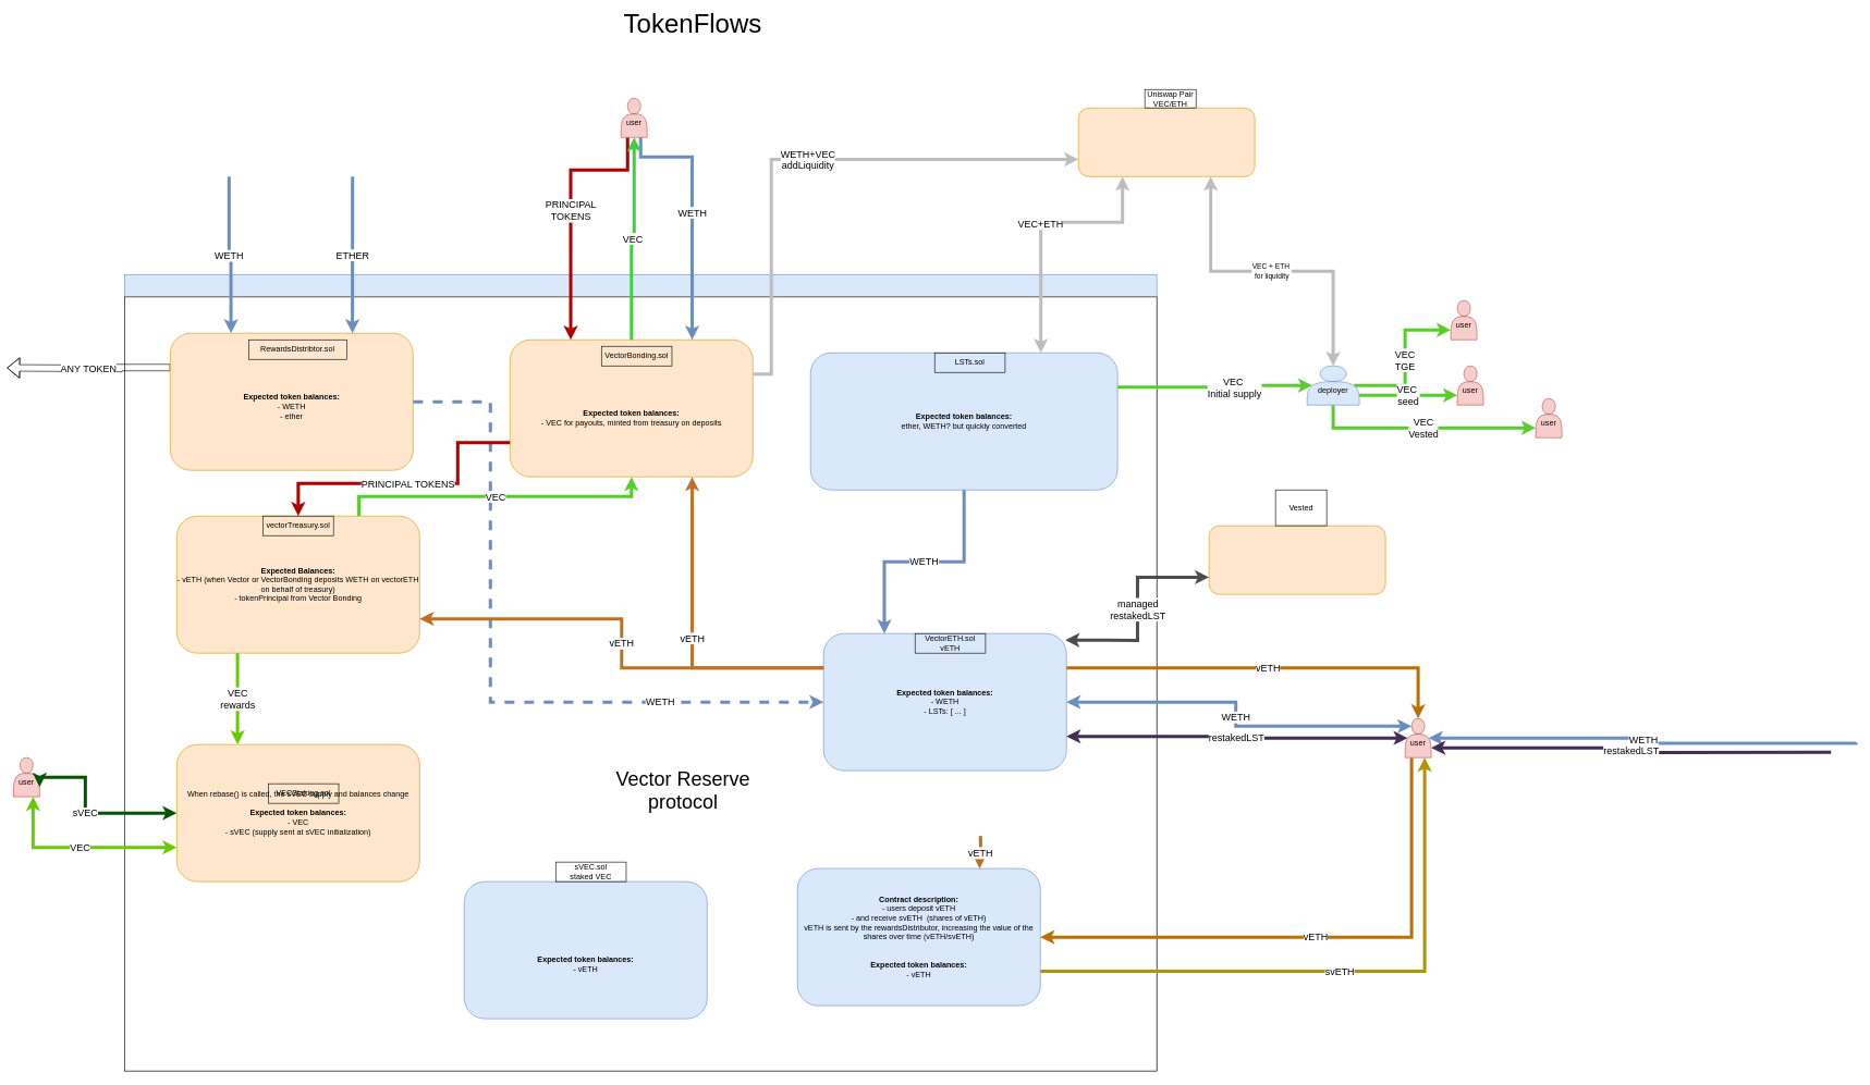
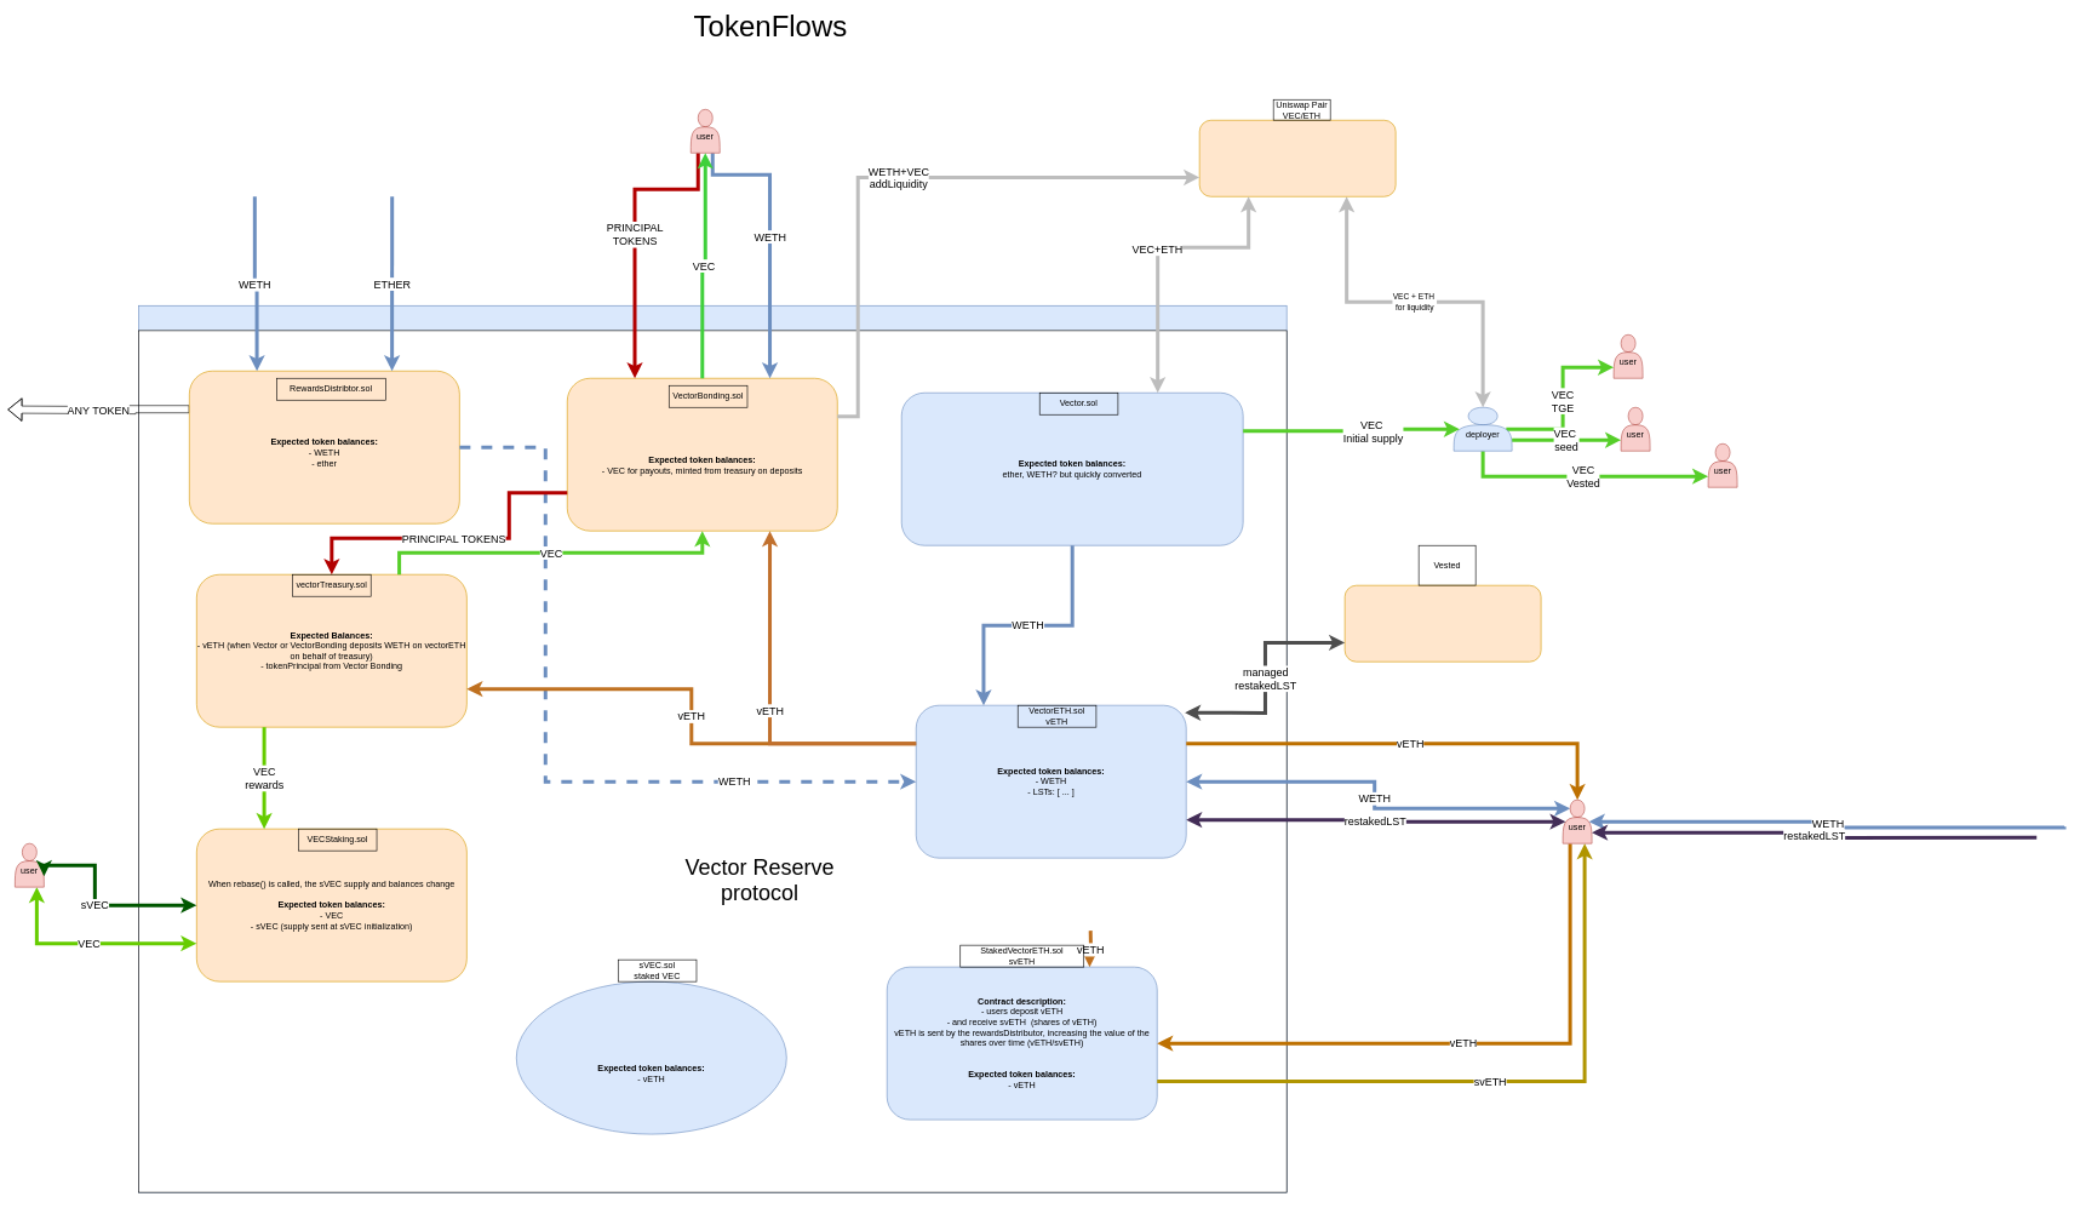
- <mxCell id="25" value="LSTs.sol" style="text;html=1;align=center;verticalAlign=middle;whiteSpace=wrap;rounded=0;strokeColor=default;" parent="23" vertex="1"><mxGeometry x="140.004" y="30" width="107.88" height="30" as="geometry" /></mxCell>
+ <mxCell id="25" value="Vector.sol" style="text;html=1;align=center;verticalAlign=middle;whiteSpace=wrap;rounded=0;strokeColor=default;" parent="23" vertex="1"><mxGeometry x="140.004" y="30" width="107.88" height="30" as="geometry" /></mxCell>
- <mxCell id="17" value="VECStaking.sol" style="text;html=1;align=center;verticalAlign=middle;whiteSpace=wrap;rounded=0;strokeColor=default;" parent="15" vertex="1"><mxGeometry x="140.004" y="90" width="107.88" height="30" as="geometry" /></mxCell>
+ <mxCell id="17" value="VECStaking.sol" style="text;html=1;align=center;verticalAlign=middle;whiteSpace=wrap;rounded=0;strokeColor=default;" parent="15" vertex="1"><mxGeometry x="140.004" y="30" width="107.88" height="30" as="geometry" /></mxCell>
+ <mxCell id="41" value="StakedVectorETH.sol&lt;br&gt;svETH" style="text;html=1;align=center;verticalAlign=middle;whiteSpace=wrap;rounded=0;strokeColor=default;" parent="37" vertex="1"><mxGeometry x="100.88" width="170" height="30" as="geometry" /></mxCell>
- <mxCell id="28" value="&lt;b&gt;&lt;br&gt;&lt;br&gt;&lt;br&gt;Expected token balances:&lt;/b&gt;&lt;br style=&quot;border-color: var(--border-color);&quot;&gt;- vETH" style="rounded=1;whiteSpace=wrap;html=1;fillColor=#dae8fc;strokeColor=#6c8ebf;" parent="27" vertex="1"><mxGeometry y="30" width="371.765" height="210" as="geometry" /></mxCell>
+ <mxCell id="28" value="&lt;b&gt;&lt;br&gt;&lt;br&gt;&lt;br&gt;Expected token balances:&lt;/b&gt;&lt;br style=&quot;border-color: var(--border-color);&quot;&gt;- vETH" style="ellipse;whiteSpace=wrap;html=1;fillColor=#dae8fc;strokeColor=#6c8ebf;" parent="27" vertex="1"><mxGeometry y="30" width="371.765" height="210" as="geometry" /></mxCell>
